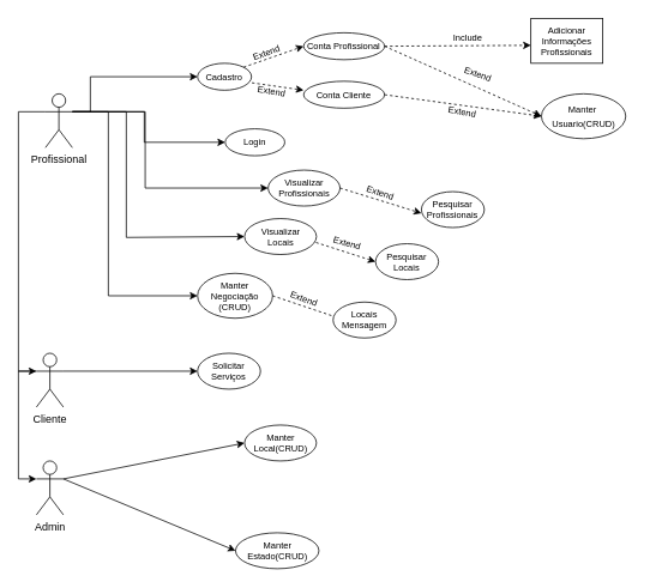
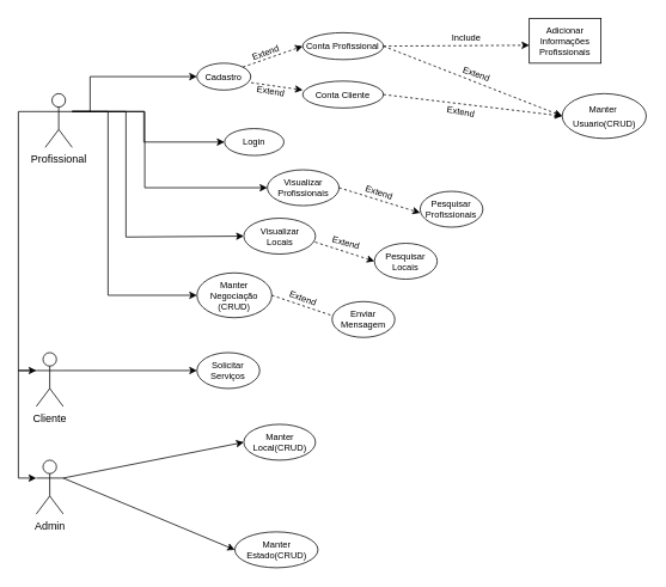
- <mxCell id="13" value="&lt;font style=&quot;font-size: 10px&quot;&gt;Manter&amp;nbsp;&lt;br&gt;Usuario(CRUD)&lt;br&gt;&lt;/font&gt;" style="ellipse;whiteSpace=wrap;html=1;" parent="1" vertex="1"><mxGeometry x="601.75" y="104" width="93.75" height="50" as="geometry" /></mxCell>
+ <mxCell id="13" value="&lt;font style=&quot;font-size: 10px&quot;&gt;Manter&amp;nbsp;&lt;br&gt;Usuario(CRUD)&lt;br&gt;&lt;/font&gt;" style="ellipse;whiteSpace=wrap;html=1;" parent="1" vertex="1"><mxGeometry x="626.75" y="104" width="93.75" height="50" as="geometry" /></mxCell>
- <mxCell id="27" value="Locais Mensagem" style="ellipse;whiteSpace=wrap;html=1;fontSize=10;" parent="1" vertex="1"><mxGeometry x="370" y="336" width="70" height="40" as="geometry" /></mxCell>
+ <mxCell id="27" value="Enviar Mensagem" style="ellipse;whiteSpace=wrap;html=1;fontSize=10;" parent="1" vertex="1"><mxGeometry x="370" y="336" width="70" height="40" as="geometry" /></mxCell>
